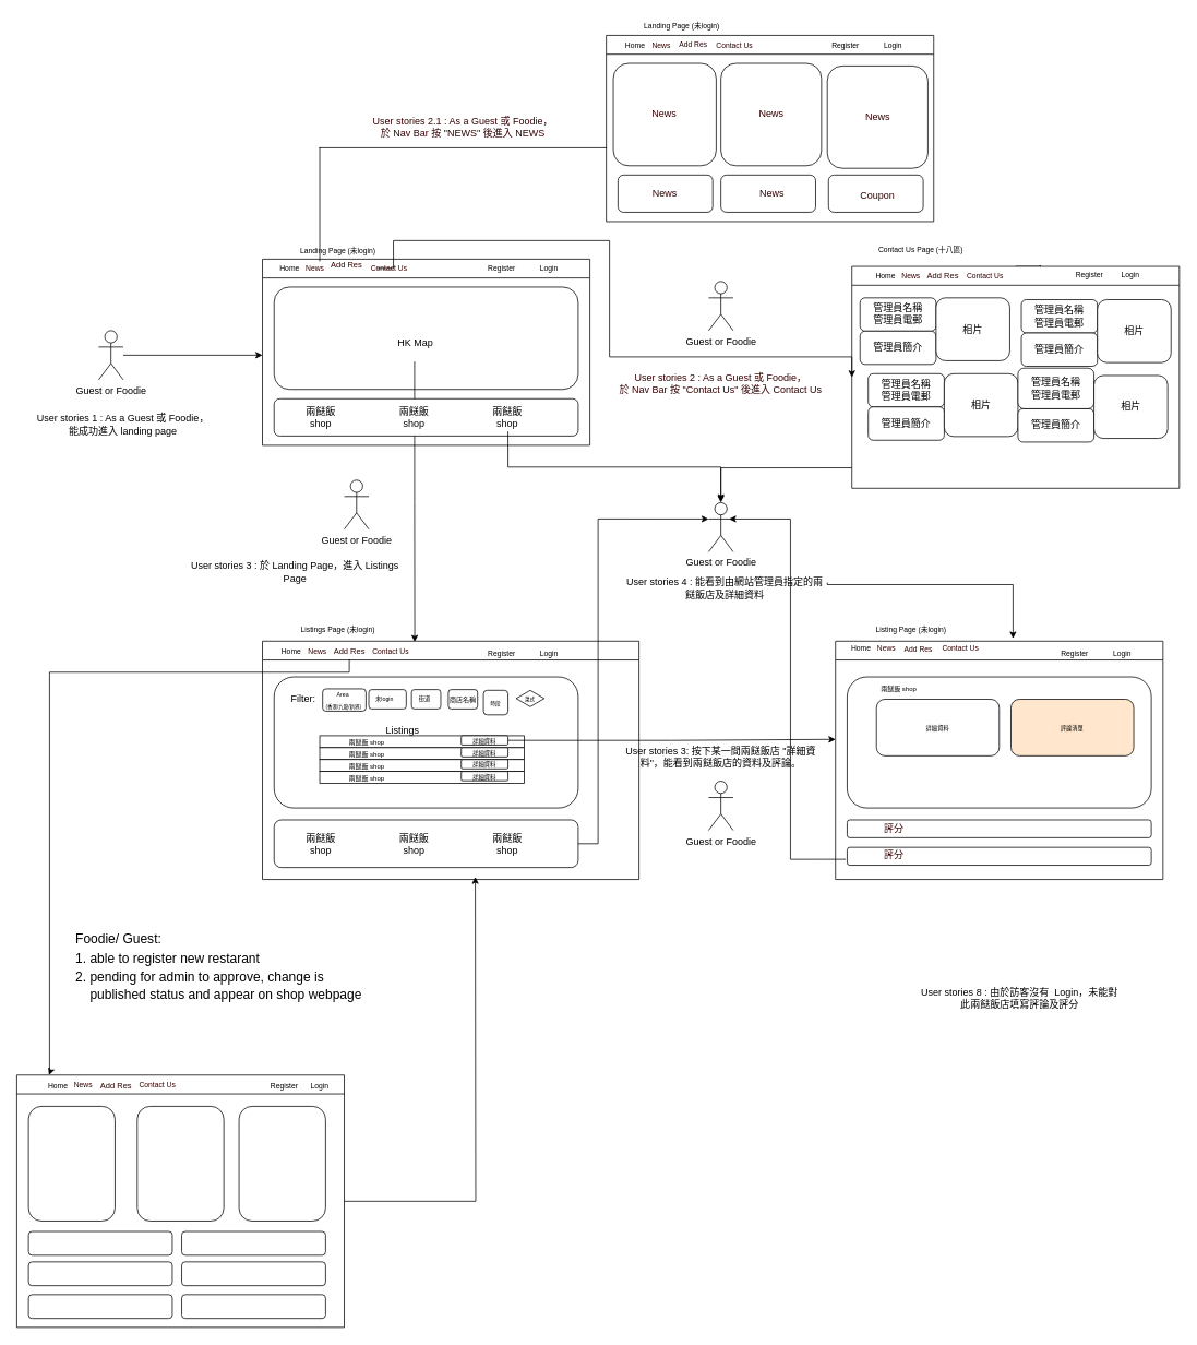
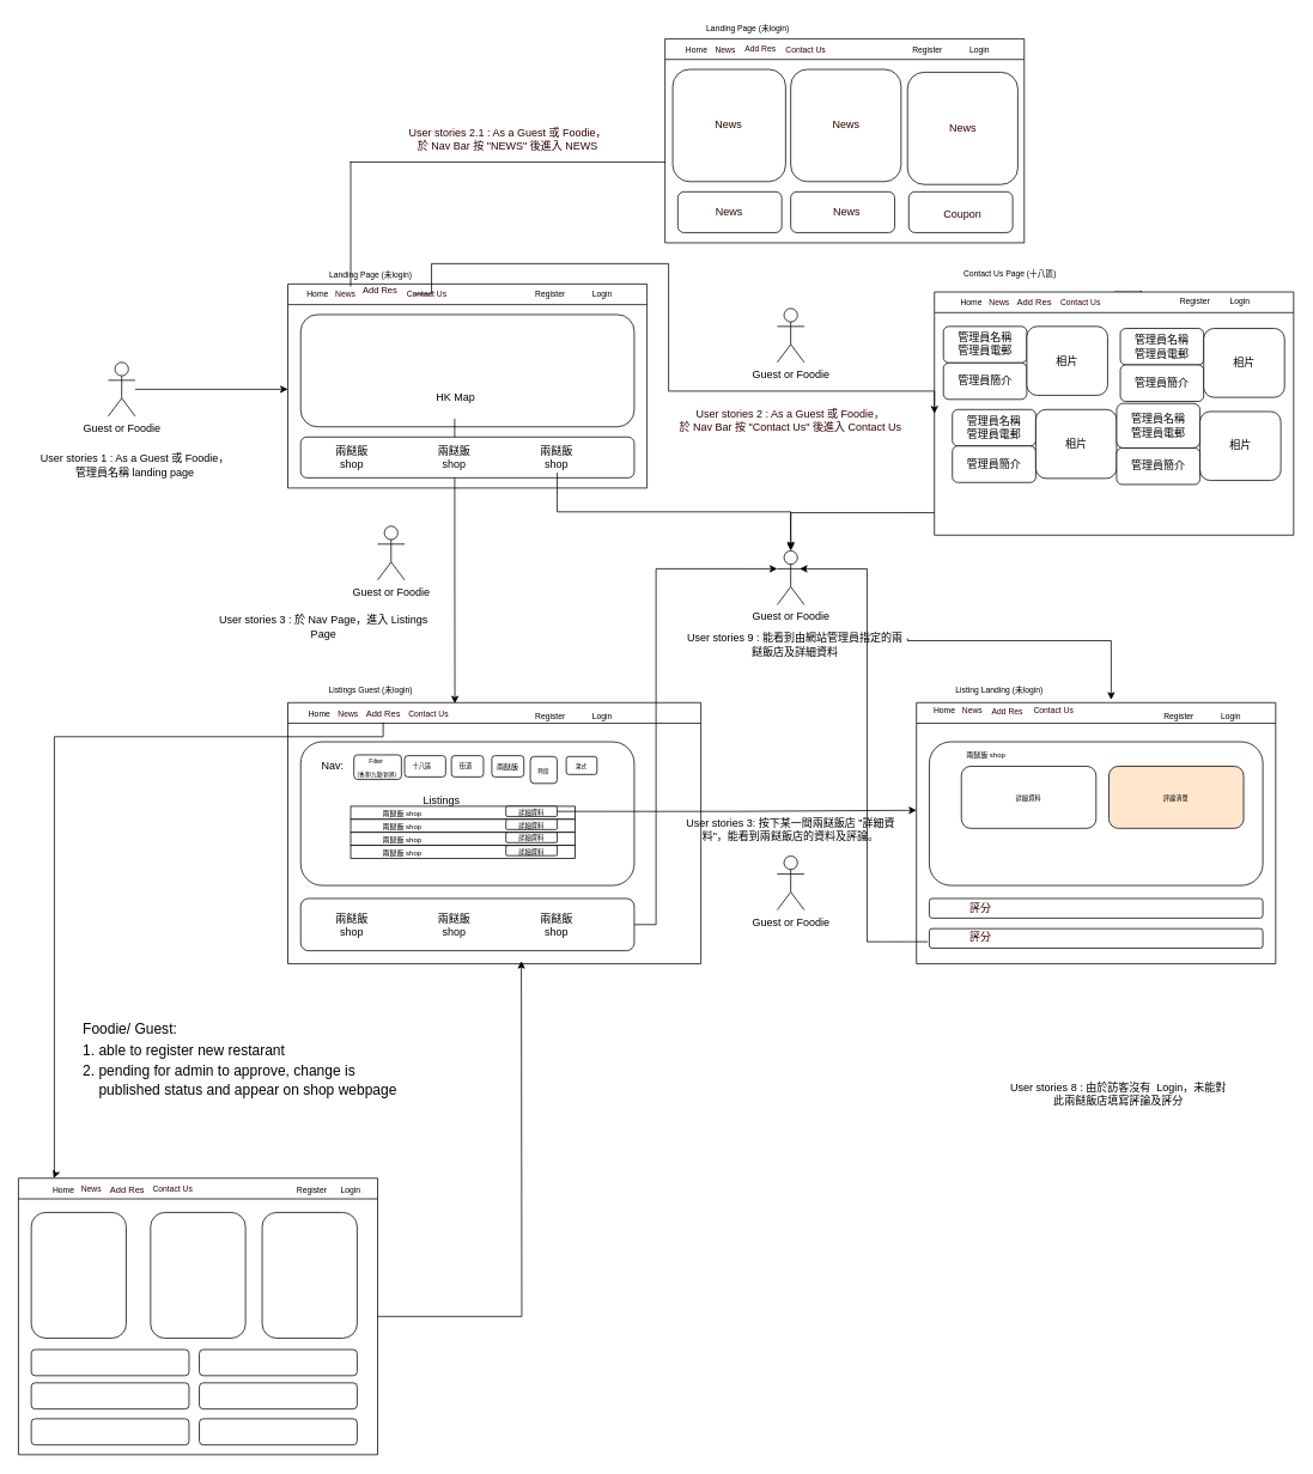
- <mxCell id="7" value="&amp;nbsp;HK Map" style="text;html=1;align=center;verticalAlign=middle;whiteSpace=wrap;rounded=0;" parent="3" vertex="1"><mxGeometry x="114.286" y="79.545" width="142.857" height="45.455" as="geometry" /></mxCell>
+ <mxCell id="7" value="&amp;nbsp;HK Map" style="text;html=1;align=center;verticalAlign=middle;whiteSpace=wrap;rounded=0;" parent="3" vertex="1"><mxGeometry x="114.286" y="104.545" width="142.857" height="45.455" as="geometry" /></mxCell>
- <mxCell id="14" value="User stories 1 : As a Guest 或 Foodie，&lt;div&gt;能成功進入 landing page&lt;/div&gt;" style="text;html=1;align=center;verticalAlign=middle;whiteSpace=wrap;rounded=0;" parent="1" vertex="1"><mxGeometry x="20" y="503.15" width="260" height="30" as="geometry" /></mxCell>
+ <mxCell id="14" value="User stories 1 : As a Guest 或 Foodie，&lt;div&gt;管理員名稱 landing page&lt;/div&gt;" style="text;html=1;align=center;verticalAlign=middle;whiteSpace=wrap;rounded=0;" parent="1" vertex="1"><mxGeometry x="20" y="503.15" width="260" height="30" as="geometry" /></mxCell>
- <mxCell id="88" value="User stories 3 : 於 Landing Page，進入 Listings Page" style="text;html=1;align=center;verticalAlign=middle;whiteSpace=wrap;rounded=0;" parent="1" vertex="1"><mxGeometry x="230" y="683.15" width="260" height="30" as="geometry" /></mxCell>
+ <mxCell id="88" value="User stories 3 : 於 Nav Page，進入 Listings Page" style="text;html=1;align=center;verticalAlign=middle;whiteSpace=wrap;rounded=0;" parent="1" vertex="1"><mxGeometry x="230" y="683.15" width="260" height="30" as="geometry" /></mxCell>
- <mxCell id="107" value="User stories 4 : 能看到由網站管理員指定的兩餸飯店及詳細資料" style="text;html=1;align=center;verticalAlign=middle;whiteSpace=wrap;rounded=0;" parent="1" vertex="1"><mxGeometry x="760" y="703.15" width="250" height="30" as="geometry" /></mxCell>
+ <mxCell id="107" value="User stories 9 : 能看到由網站管理員指定的兩餸飯店及詳細資料" style="text;html=1;align=center;verticalAlign=middle;whiteSpace=wrap;rounded=0;" parent="1" vertex="1"><mxGeometry x="760" y="703.15" width="250" height="30" as="geometry" /></mxCell>
- <mxCell id="78" value="&lt;font style=&quot;font-size: 9px;&quot;&gt;Listings Page (未login)&lt;/font&gt;" style="text;html=1;align=center;verticalAlign=middle;whiteSpace=wrap;rounded=0;" parent="47" vertex="1"><mxGeometry x="14.286" width="157.143" height="29.091" as="geometry" /></mxCell>
+ <mxCell id="78" value="&lt;font style=&quot;font-size: 9px;&quot;&gt;Listings Guest (未login)&lt;/font&gt;" style="text;html=1;align=center;verticalAlign=middle;whiteSpace=wrap;rounded=0;" parent="47" vertex="1"><mxGeometry x="14.286" width="157.143" height="29.091" as="geometry" /></mxCell>
- <mxCell id="102" value="&lt;font style=&quot;font-size: 9px;&quot;&gt;Listing Page (未login)&lt;/font&gt;" style="text;html=1;align=center;verticalAlign=middle;whiteSpace=wrap;rounded=0;" parent="89" vertex="1"><mxGeometry x="14.286" width="157.143" height="29.091" as="geometry" /></mxCell>
+ <mxCell id="102" value="&lt;font style=&quot;font-size: 9px;&quot;&gt;Listing Landing (未login)&lt;/font&gt;" style="text;html=1;align=center;verticalAlign=middle;whiteSpace=wrap;rounded=0;" parent="89" vertex="1"><mxGeometry x="14.286" width="157.143" height="29.091" as="geometry" /></mxCell>
- <mxCell id="59" value="&lt;span style=&quot;font-size: 7px;&quot;&gt;未login&lt;/span&gt;" style="text;html=1;align=center;verticalAlign=middle;whiteSpace=wrap;rounded=0;" parent="48" vertex="1"><mxGeometry x="120.999" y="58.192" width="57.143" height="21.818" as="geometry" /></mxCell>
+ <mxCell id="59" value="&lt;span style=&quot;font-size: 7px;&quot;&gt;十八區&lt;/span&gt;" style="text;html=1;align=center;verticalAlign=middle;whiteSpace=wrap;rounded=0;" parent="48" vertex="1"><mxGeometry x="120.999" y="58.192" width="57.143" height="21.818" as="geometry" /></mxCell>
- <mxCell id="57" value="Filter:" style="text;html=1;align=center;verticalAlign=middle;whiteSpace=wrap;rounded=0;" parent="48" vertex="1"><mxGeometry x="7.141" y="49.089" width="85.714" height="43.636" as="geometry" /></mxCell>
+ <mxCell id="57" value="Nav:" style="text;html=1;align=center;verticalAlign=middle;whiteSpace=wrap;rounded=0;" parent="48" vertex="1"><mxGeometry x="7.141" y="49.089" width="85.714" height="43.636" as="geometry" /></mxCell>
- <mxCell id="58" value="&lt;font style=&quot;font-size: 7px;&quot;&gt;Area&lt;/font&gt;&lt;font style=&quot;font-size: 6px;&quot;&gt;&amp;nbsp;&lt;/font&gt;&lt;div&gt;&lt;font style=&quot;font-size: 6px;&quot;&gt;(香港/九龍/新界)&lt;/font&gt;&lt;/div&gt;" style="text;html=1;align=center;verticalAlign=middle;whiteSpace=wrap;rounded=0;" parent="48" vertex="1"><mxGeometry x="71.426" y="60.002" width="57.143" height="21.818" as="geometry" /></mxCell>
+ <mxCell id="58" value="&lt;font style=&quot;font-size: 7px;&quot;&gt;Filter&lt;/font&gt;&lt;font style=&quot;font-size: 6px;&quot;&gt;&amp;nbsp;&lt;/font&gt;&lt;div&gt;&lt;font style=&quot;font-size: 6px;&quot;&gt;(香港/九龍/新界)&lt;/font&gt;&lt;/div&gt;" style="text;html=1;align=center;verticalAlign=middle;whiteSpace=wrap;rounded=0;" parent="48" vertex="1"><mxGeometry x="71.426" y="60.002" width="57.143" height="21.818" as="geometry" /></mxCell>
- <mxCell id="72" value="&lt;font style=&quot;font-size: 8px;&quot;&gt;商店名稱&lt;/font&gt;" style="rounded=1;whiteSpace=wrap;html=1;fillColor=none;" parent="48" vertex="1"><mxGeometry x="227.14" y="59.089" width="35.71" height="23.64" as="geometry" /></mxCell>
+ <mxCell id="72" value="&lt;font style=&quot;font-size: 8px;&quot;&gt;兩餸飯&lt;/font&gt;" style="rounded=1;whiteSpace=wrap;html=1;fillColor=none;" parent="48" vertex="1"><mxGeometry x="227.14" y="59.089" width="35.71" height="23.64" as="geometry" /></mxCell>
- <mxCell id="73" value="&lt;font style=&quot;font-size: 6px;&quot;&gt;菜式&lt;/font&gt;" style="rhombus;whiteSpace=wrap;html=1;fillColor=none;" parent="48" vertex="1"><mxGeometry x="310" y="60.009" width="34.29" height="20" as="geometry" /></mxCell>
+ <mxCell id="73" value="&lt;font style=&quot;font-size: 6px;&quot;&gt;菜式&lt;/font&gt;" style="rounded=1;whiteSpace=wrap;html=1;fillColor=none;" parent="48" vertex="1"><mxGeometry x="310" y="60.009" width="34.29" height="20" as="geometry" /></mxCell>
